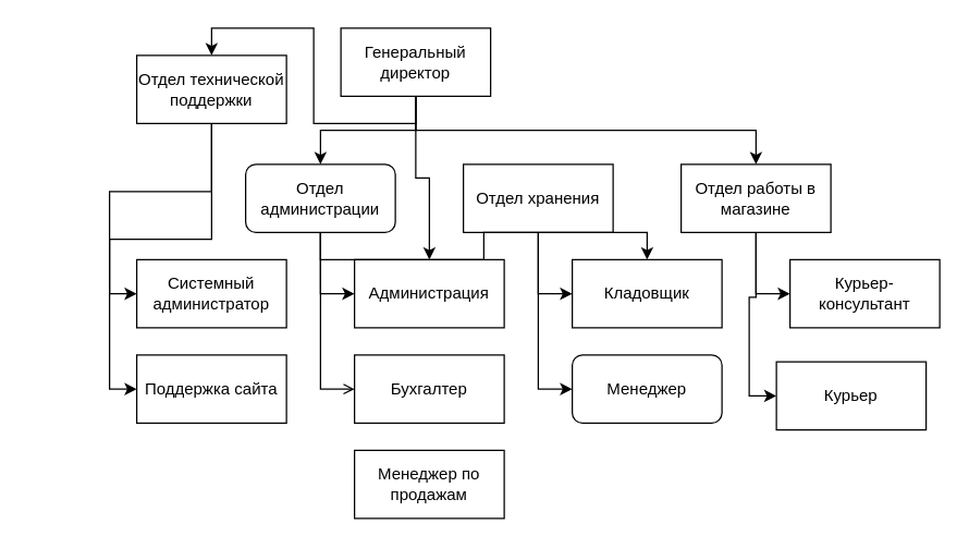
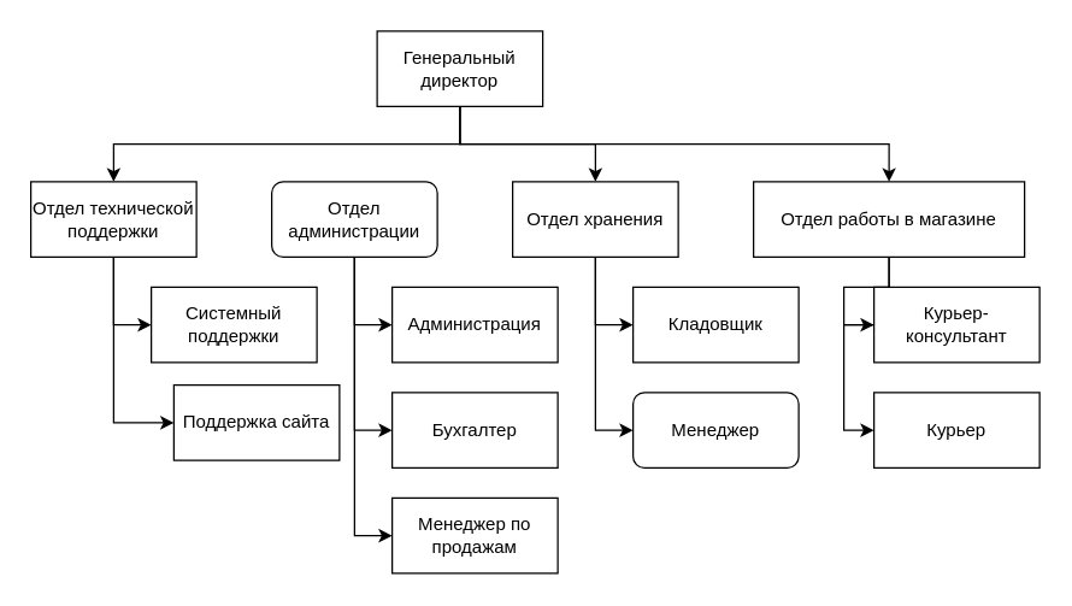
- <mxCell id="19" value="Отдел технической поддержки" style="rounded=0;whiteSpace=wrap;html=1;" vertex="1" parent="1"><mxGeometry x="100" y="40" width="110" height="50" as="geometry" /></mxCell>
+ <mxCell id="19" value="Отдел технической поддержки" style="rounded=0;whiteSpace=wrap;html=1;" vertex="1" parent="1"><mxGeometry x="20" y="120" width="110" height="50" as="geometry" /></mxCell>
- <mxCell id="3" style="edgeStyle=orthogonalEdgeStyle;rounded=0;orthogonalLoop=1;jettySize=auto;html=1;exitX=0.5;exitY=1;exitDx=0;exitDy=0;entryX=0.5;entryY=0;entryDx=0;entryDy=0;" edge="1" parent="1" source="6" target="16"><mxGeometry relative="1" as="geometry" /></mxCell>
- <mxCell id="4" style="edgeStyle=orthogonalEdgeStyle;rounded=0;orthogonalLoop=1;jettySize=auto;html=1;exitX=0.5;exitY=1;exitDx=0;exitDy=0;" edge="1" parent="1" source="6" target="24"><mxGeometry relative="1" as="geometry" /></mxCell>
+ <mxCell id="4" style="edgeStyle=orthogonalEdgeStyle;rounded=0;orthogonalLoop=1;jettySize=auto;html=1;exitX=0.5;exitY=1;exitDx=0;exitDy=0;entryX=0.5;entryY=0;entryDx=0;entryDy=0;" edge="1" parent="1" source="6" target="9"><mxGeometry relative="1" as="geometry" /></mxCell>
- <mxCell id="12" value="Отдел работы в магазине" style="rounded=0;whiteSpace=wrap;html=1;" vertex="1" parent="1"><mxGeometry x="500" y="120" width="110" height="50" as="geometry" /></mxCell>
+ <mxCell id="12" value="Отдел работы в магазине" style="rounded=0;whiteSpace=wrap;html=1;" vertex="1" parent="1"><mxGeometry x="500" y="120" width="180" height="50" as="geometry" /></mxCell>
- <mxCell id="13" style="edgeStyle=orthogonalEdgeStyle;rounded=0;orthogonalLoop=1;jettySize=auto;html=1;exitX=0.5;exitY=1;exitDx=0;exitDy=0;" edge="1" parent="1" source="16" target="20"><mxGeometry relative="1" as="geometry" /></mxCell>
+ <mxCell id="13" style="edgeStyle=orthogonalEdgeStyle;rounded=0;orthogonalLoop=1;jettySize=auto;html=1;exitX=0.5;exitY=1;exitDx=0;exitDy=0;entryX=0;entryY=0.5;entryDx=0;entryDy=0;" edge="1" parent="1" source="16" target="26"><mxGeometry relative="1" as="geometry" /></mxCell>
- <mxCell id="27" value="Системный администратор" style="rounded=0;whiteSpace=wrap;html=1;" vertex="1" parent="1"><mxGeometry x="100" y="190" width="110" height="50" as="geometry" /></mxCell>
+ <mxCell id="27" value="Системный поддержки" style="rounded=0;whiteSpace=wrap;html=1;" vertex="1" parent="1"><mxGeometry x="100" y="190" width="110" height="50" as="geometry" /></mxCell>
- <mxCell id="28" value="Поддержка сайта" style="rounded=0;whiteSpace=wrap;html=1;" vertex="1" parent="1"><mxGeometry x="100" y="260" width="110" height="50" as="geometry" /></mxCell>
+ <mxCell id="28" value="Поддержка сайта" style="rounded=0;whiteSpace=wrap;html=1;" vertex="1" parent="1"><mxGeometry x="115" y="255" width="110" height="50" as="geometry" /></mxCell>
- <mxCell id="15" style="edgeStyle=orthogonalEdgeStyle;rounded=0;orthogonalLoop=1;jettySize=auto;html=1;exitX=0.5;exitY=1;exitDx=0;exitDy=0;entryX=0;entryY=0.5;entryDx=0;entryDy=0;endArrow=open;" edge="1" parent="1" source="16" target="25"><mxGeometry relative="1" as="geometry" /></mxCell>
+ <mxCell id="15" style="edgeStyle=orthogonalEdgeStyle;rounded=0;orthogonalLoop=1;jettySize=auto;html=1;exitX=0.5;exitY=1;exitDx=0;exitDy=0;entryX=0;entryY=0.5;entryDx=0;entryDy=0;" edge="1" parent="1" source="16" target="25"><mxGeometry relative="1" as="geometry" /></mxCell>
- <mxCell id="23" value="Курьер" style="rounded=0;whiteSpace=wrap;html=1;" vertex="1" parent="1"><mxGeometry x="570" y="265" width="110" height="50" as="geometry" /></mxCell>
+ <mxCell id="23" value="Курьер" style="rounded=0;whiteSpace=wrap;html=1;" vertex="1" parent="1"><mxGeometry x="580" y="260" width="110" height="50" as="geometry" /></mxCell>
